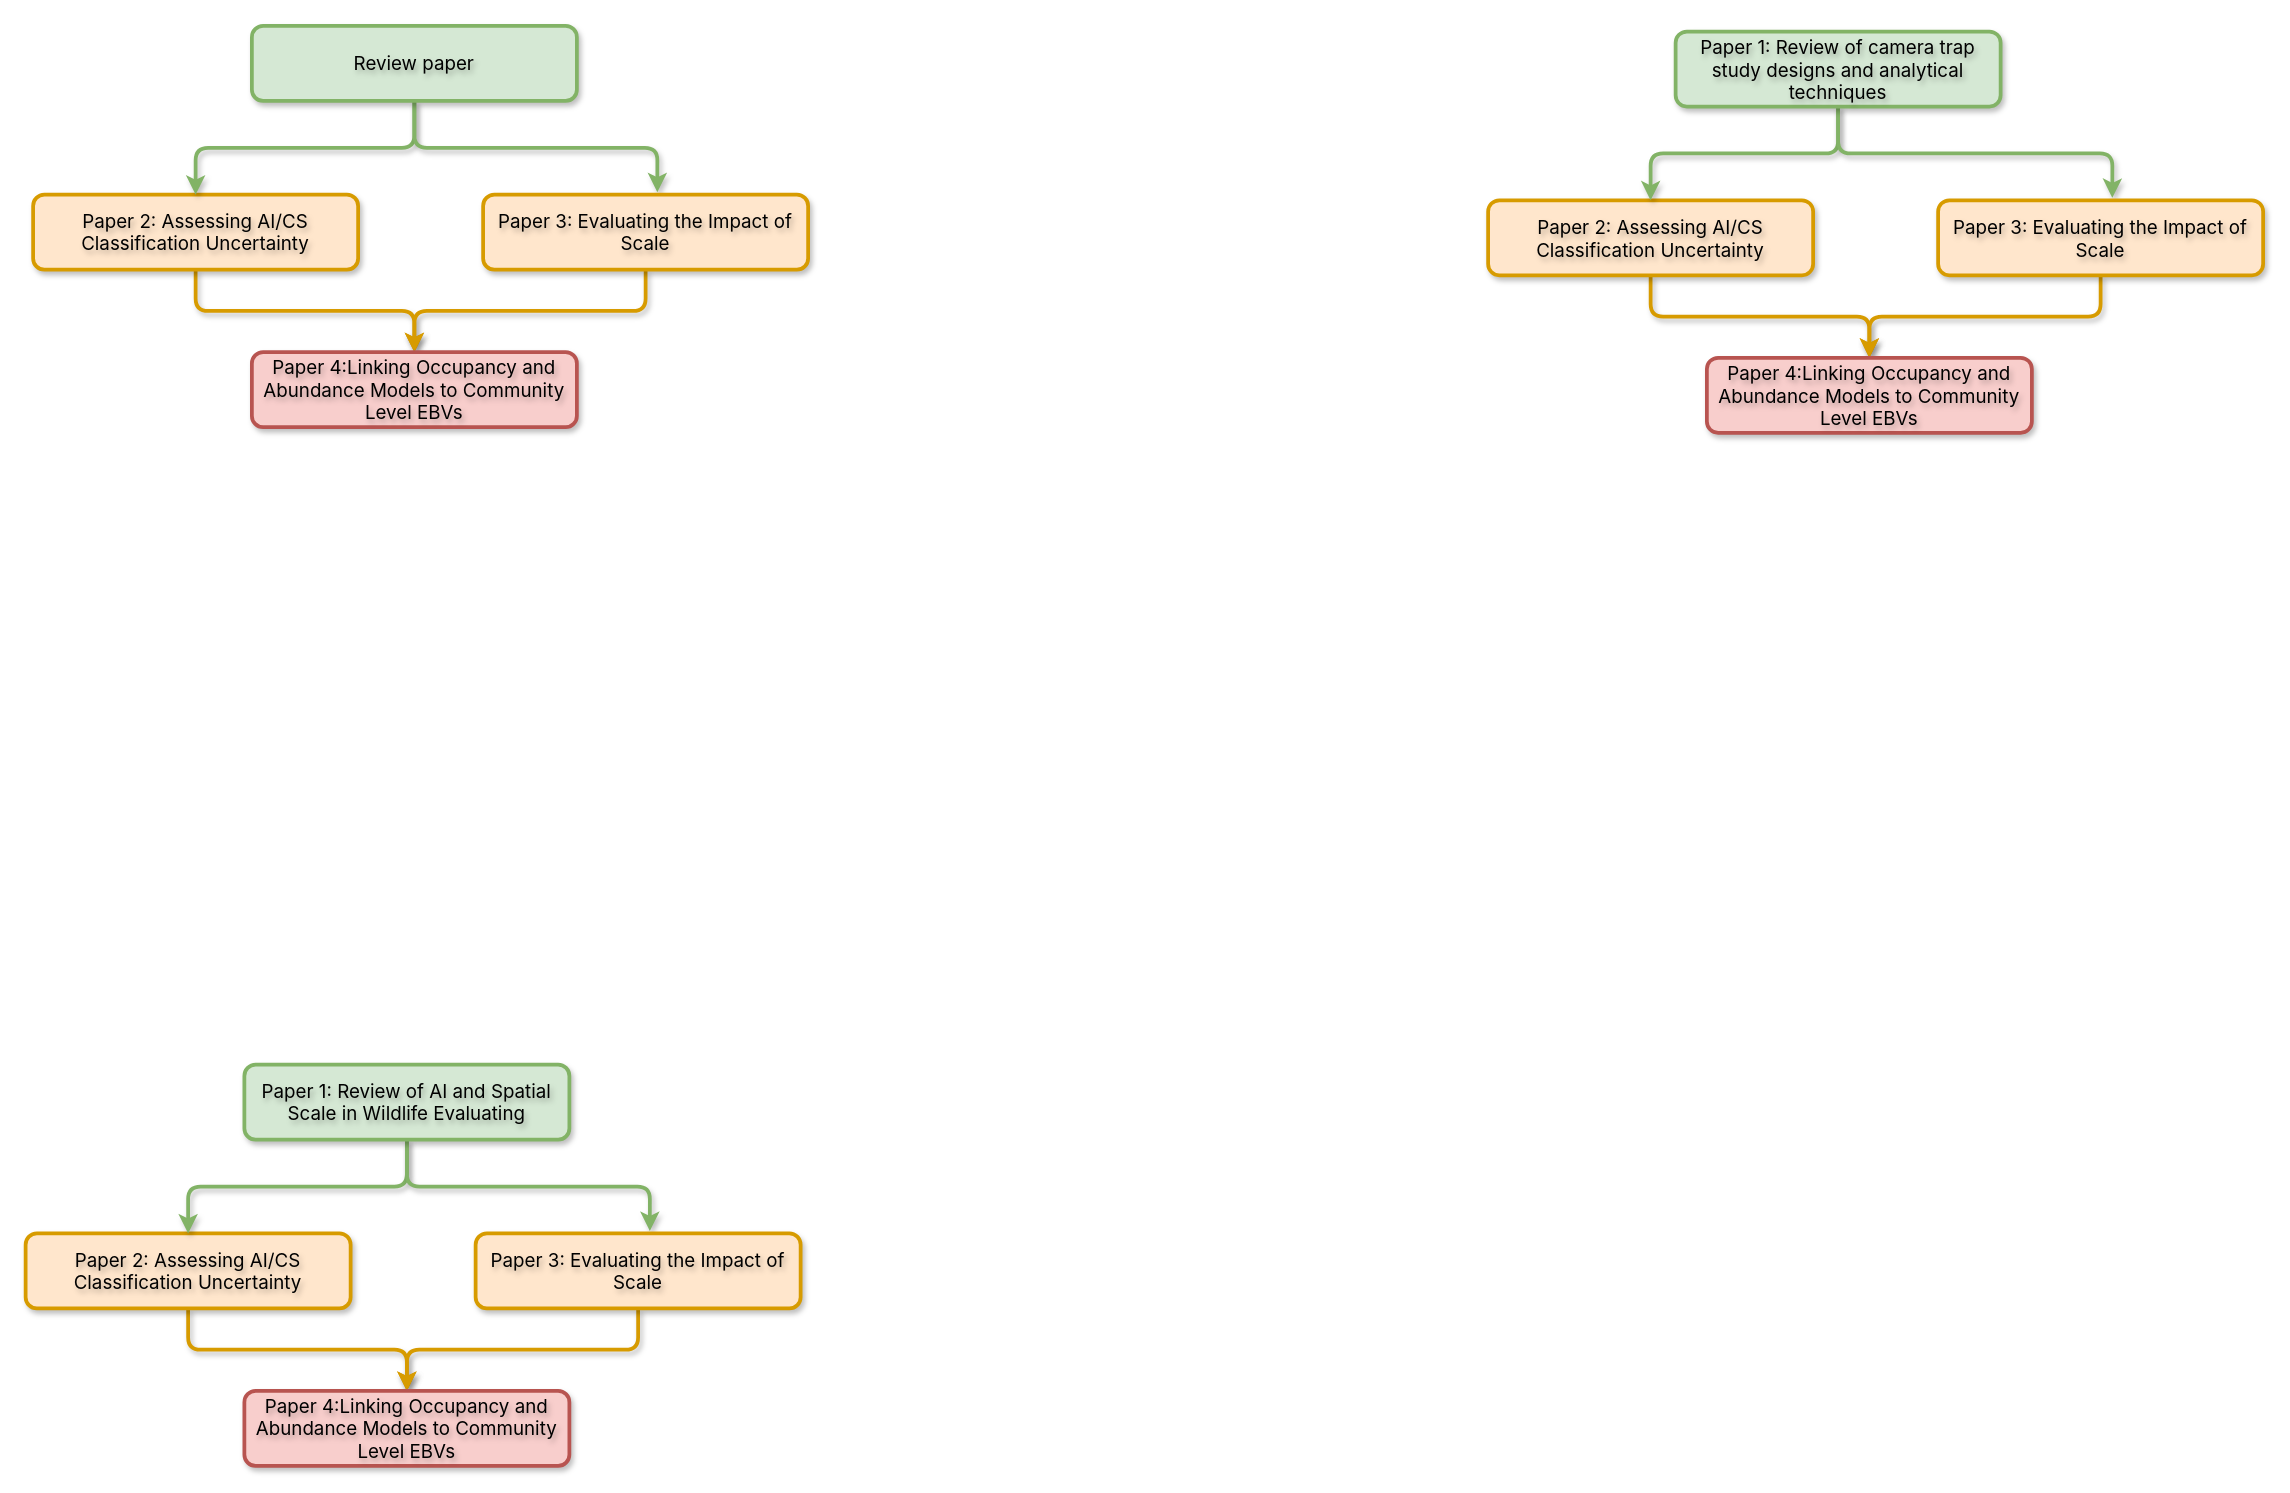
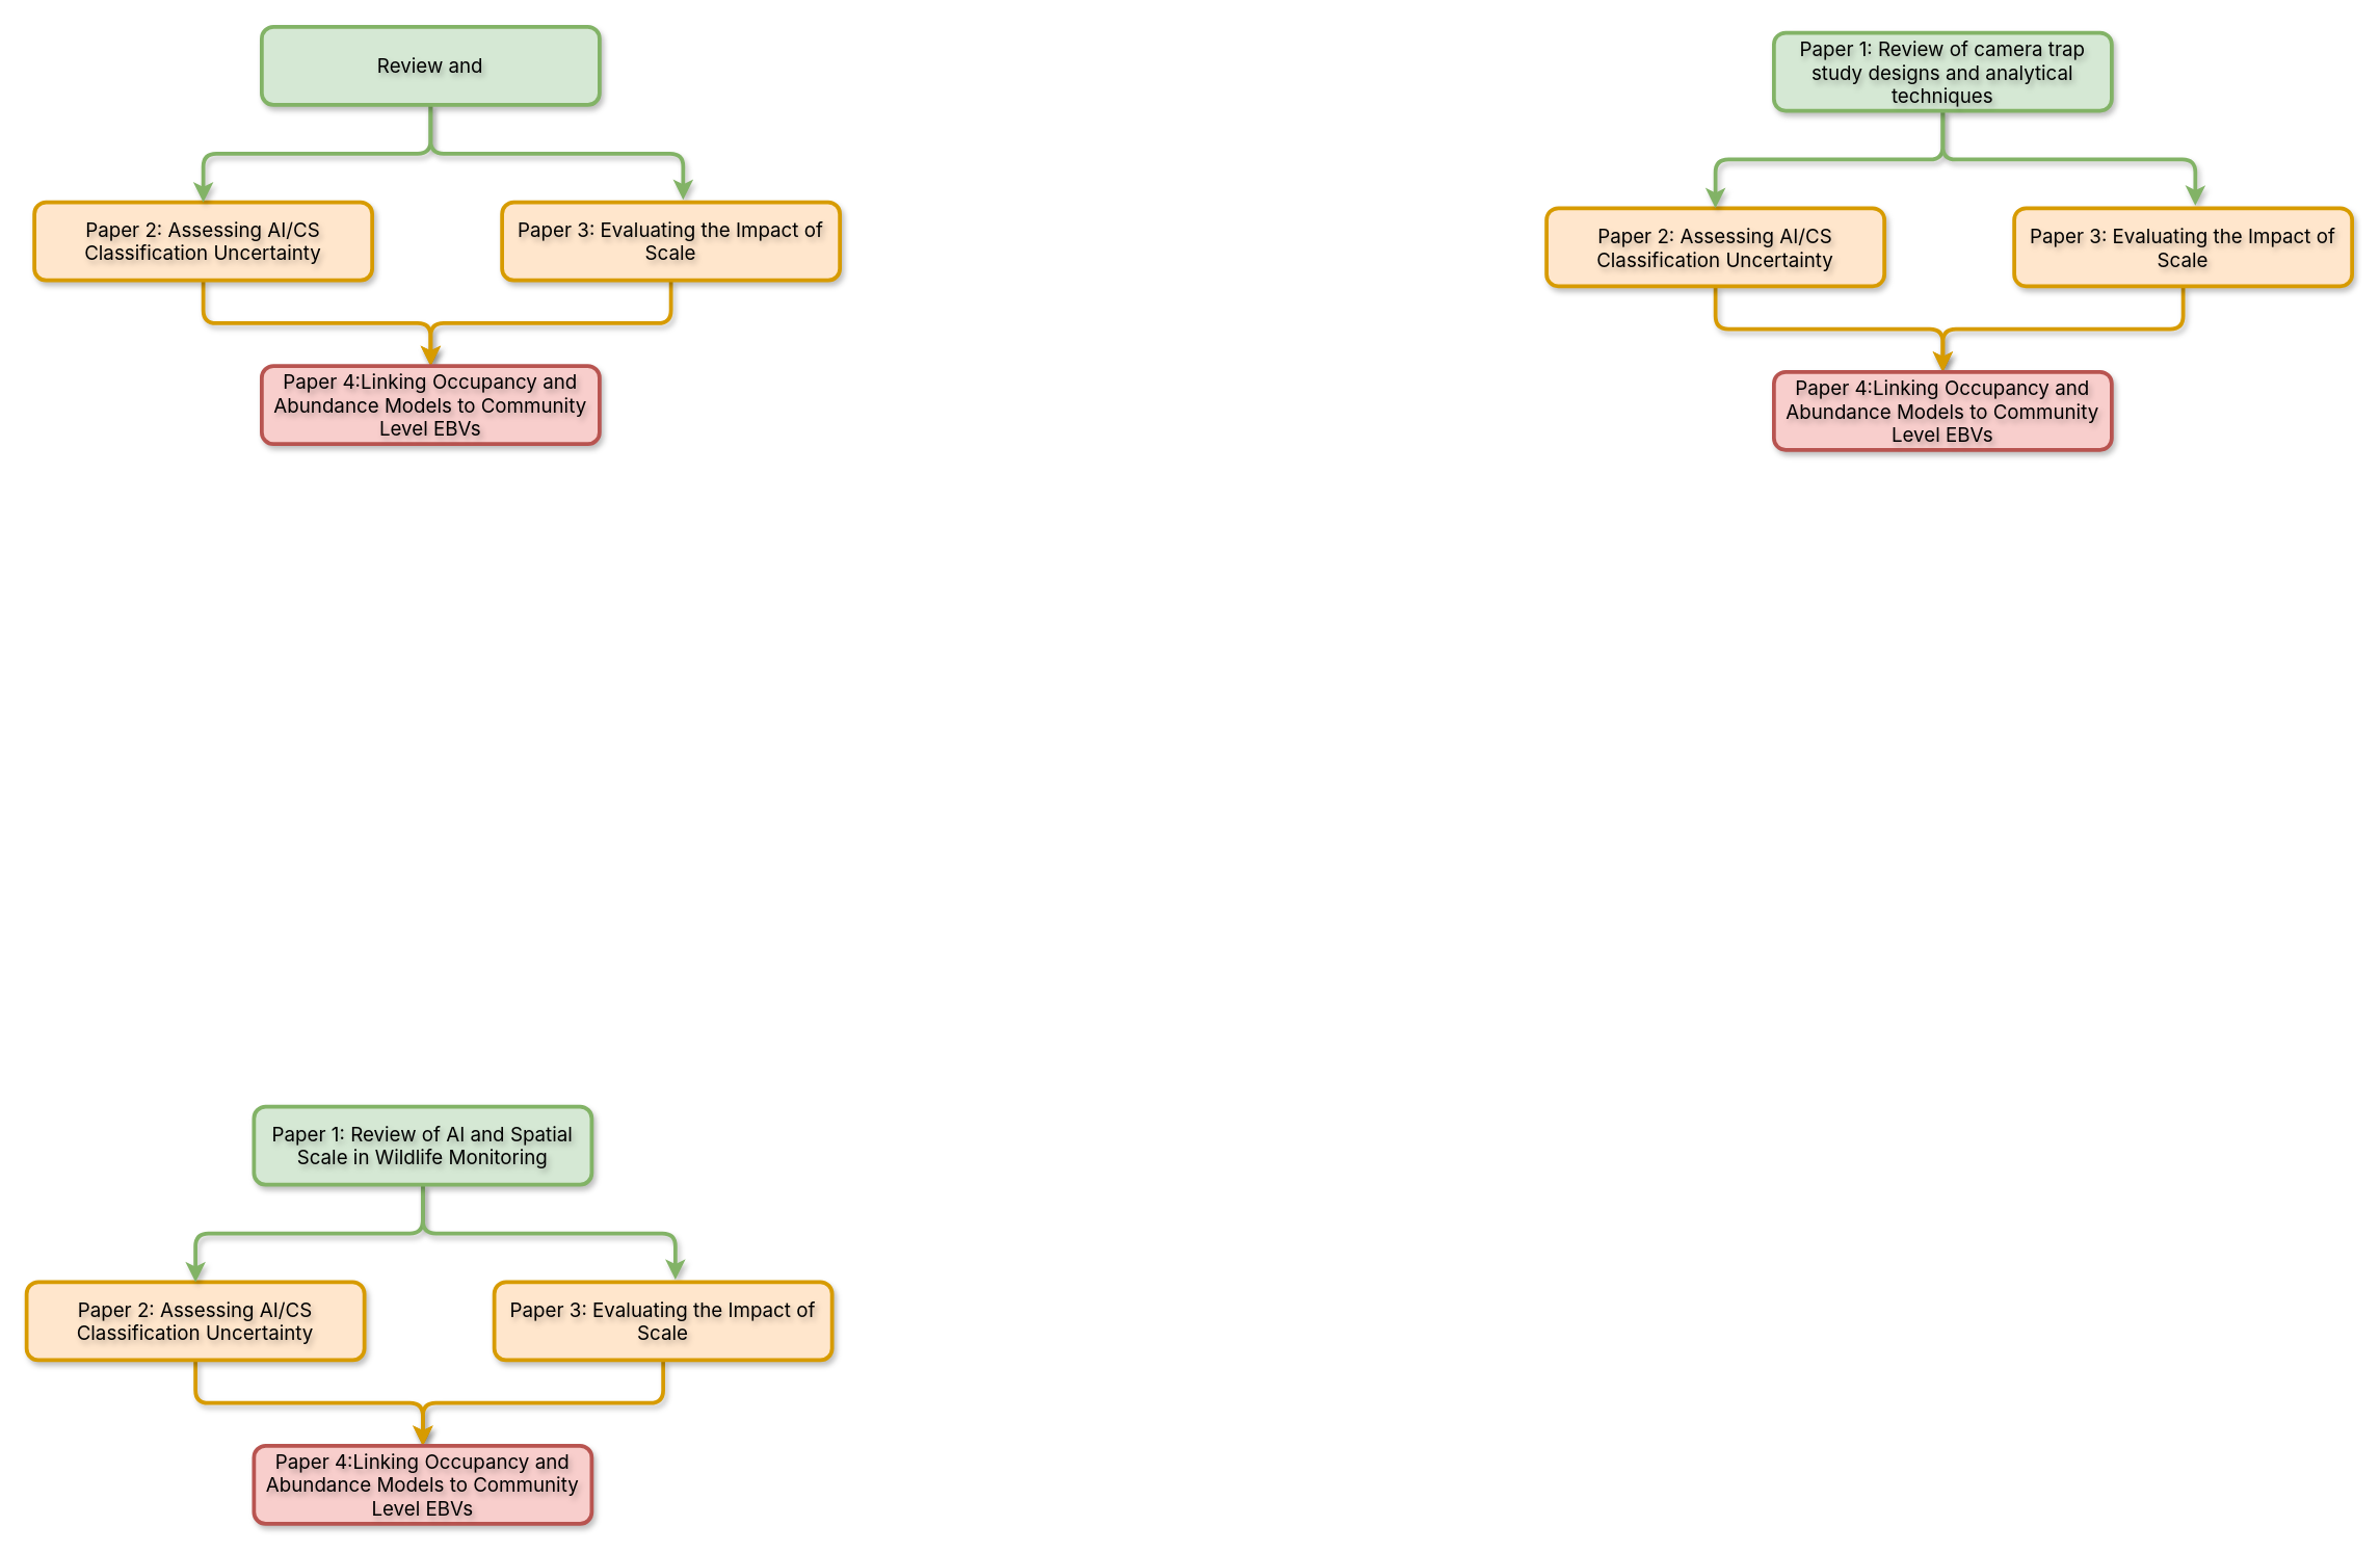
- <mxCell id="6" value="Review paper" style="rounded=1;whiteSpace=wrap;html=1;shadow=1;glass=0;strokeColor=#82b366;strokeWidth=3;align=center;verticalAlign=middle;spacingTop=0;spacing=2;fontFamily=Inter;fontSource=https%3A%2F%2Ffonts.googleapis.com%2Fcss%3Ffamily%3DInter;fontSize=15;fillColor=#d5e8d4;labelBorderColor=none;textShadow=1;" vertex="1" parent="1"><mxGeometry x="201" y="20" width="260" height="60" as="geometry" /></mxCell>
+ <mxCell id="6" value="Review and" style="rounded=1;whiteSpace=wrap;html=1;shadow=1;glass=0;strokeColor=#82b366;strokeWidth=3;align=center;verticalAlign=middle;spacingTop=0;spacing=2;fontFamily=Inter;fontSource=https%3A%2F%2Ffonts.googleapis.com%2Fcss%3Ffamily%3DInter;fontSize=15;fillColor=#d5e8d4;labelBorderColor=none;textShadow=1;" vertex="1" parent="1"><mxGeometry x="201" y="20" width="260" height="60" as="geometry" /></mxCell>
- <mxCell id="14" value="Paper 1: Review of camera trap study designs and analytical techniques " style="rounded=1;whiteSpace=wrap;html=1;shadow=1;glass=0;strokeColor=#82b366;strokeWidth=3;align=center;verticalAlign=middle;spacingTop=0;spacing=2;fontFamily=Inter;fontSource=https%3A%2F%2Ffonts.googleapis.com%2Fcss%3Ffamily%3DInter;fontSize=15;fillColor=#d5e8d4;labelBorderColor=none;textShadow=1;" vertex="1" parent="1"><mxGeometry x="1340" y="24.5" width="260" height="60" as="geometry" /></mxCell>
+ <mxCell id="14" value="Paper 1: Review of camera trap study designs and analytical techniques " style="rounded=1;whiteSpace=wrap;html=1;shadow=1;glass=0;strokeColor=#82b366;strokeWidth=3;align=center;verticalAlign=middle;spacingTop=0;spacing=2;fontFamily=Inter;fontSource=https%3A%2F%2Ffonts.googleapis.com%2Fcss%3Ffamily%3DInter;fontSize=15;fillColor=#d5e8d4;labelBorderColor=none;textShadow=1;" vertex="1" parent="1"><mxGeometry x="1365" y="24.5" width="260" height="60" as="geometry" /></mxCell>
- <mxCell id="22" value="Paper 1: Review of AI and Spatial Scale in Wildlife Evaluating " style="rounded=1;whiteSpace=wrap;html=1;shadow=1;glass=0;strokeColor=#82b366;strokeWidth=3;align=center;verticalAlign=middle;spacingTop=0;spacing=2;fontFamily=Inter;fontSource=https%3A%2F%2Ffonts.googleapis.com%2Fcss%3Ffamily%3DInter;fontSize=15;fillColor=#d5e8d4;labelBorderColor=none;textShadow=1;" vertex="1" parent="1"><mxGeometry x="195" y="851" width="260" height="60" as="geometry" /></mxCell>
+ <mxCell id="22" value="Paper 1: Review of AI and Spatial Scale in Wildlife Monitoring " style="rounded=1;whiteSpace=wrap;html=1;shadow=1;glass=0;strokeColor=#82b366;strokeWidth=3;align=center;verticalAlign=middle;spacingTop=0;spacing=2;fontFamily=Inter;fontSource=https%3A%2F%2Ffonts.googleapis.com%2Fcss%3Ffamily%3DInter;fontSize=15;fillColor=#d5e8d4;labelBorderColor=none;textShadow=1;" vertex="1" parent="1"><mxGeometry x="195" y="851" width="260" height="60" as="geometry" /></mxCell>
